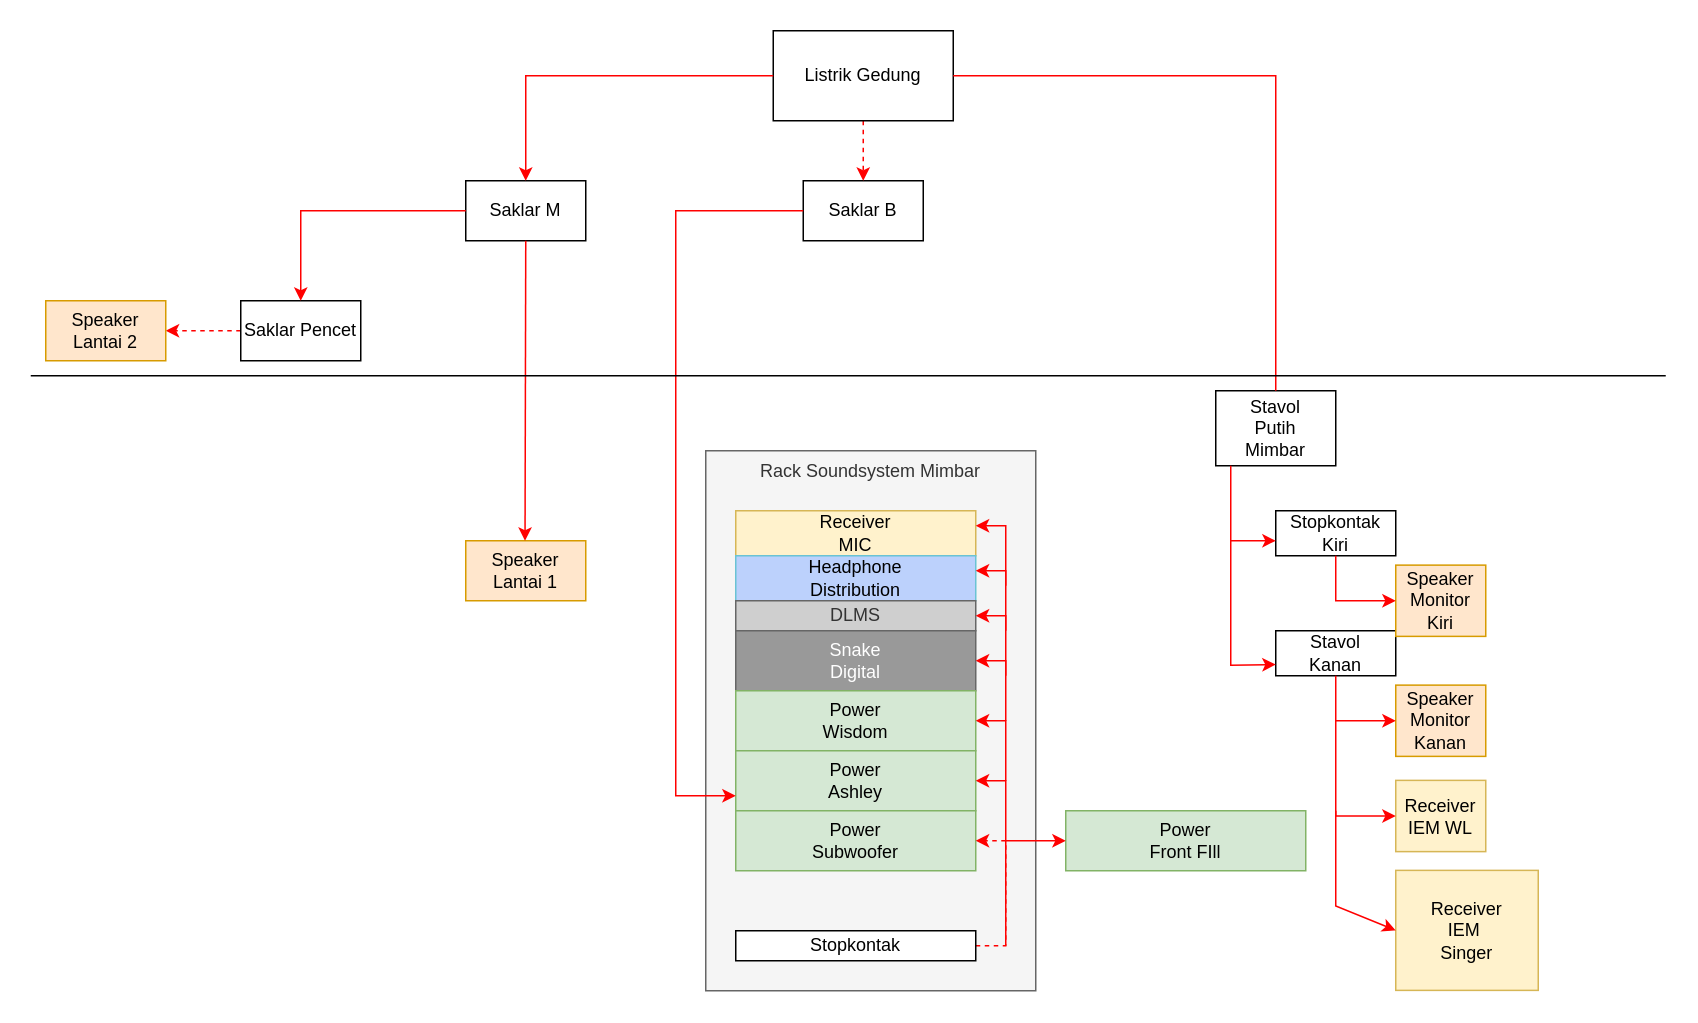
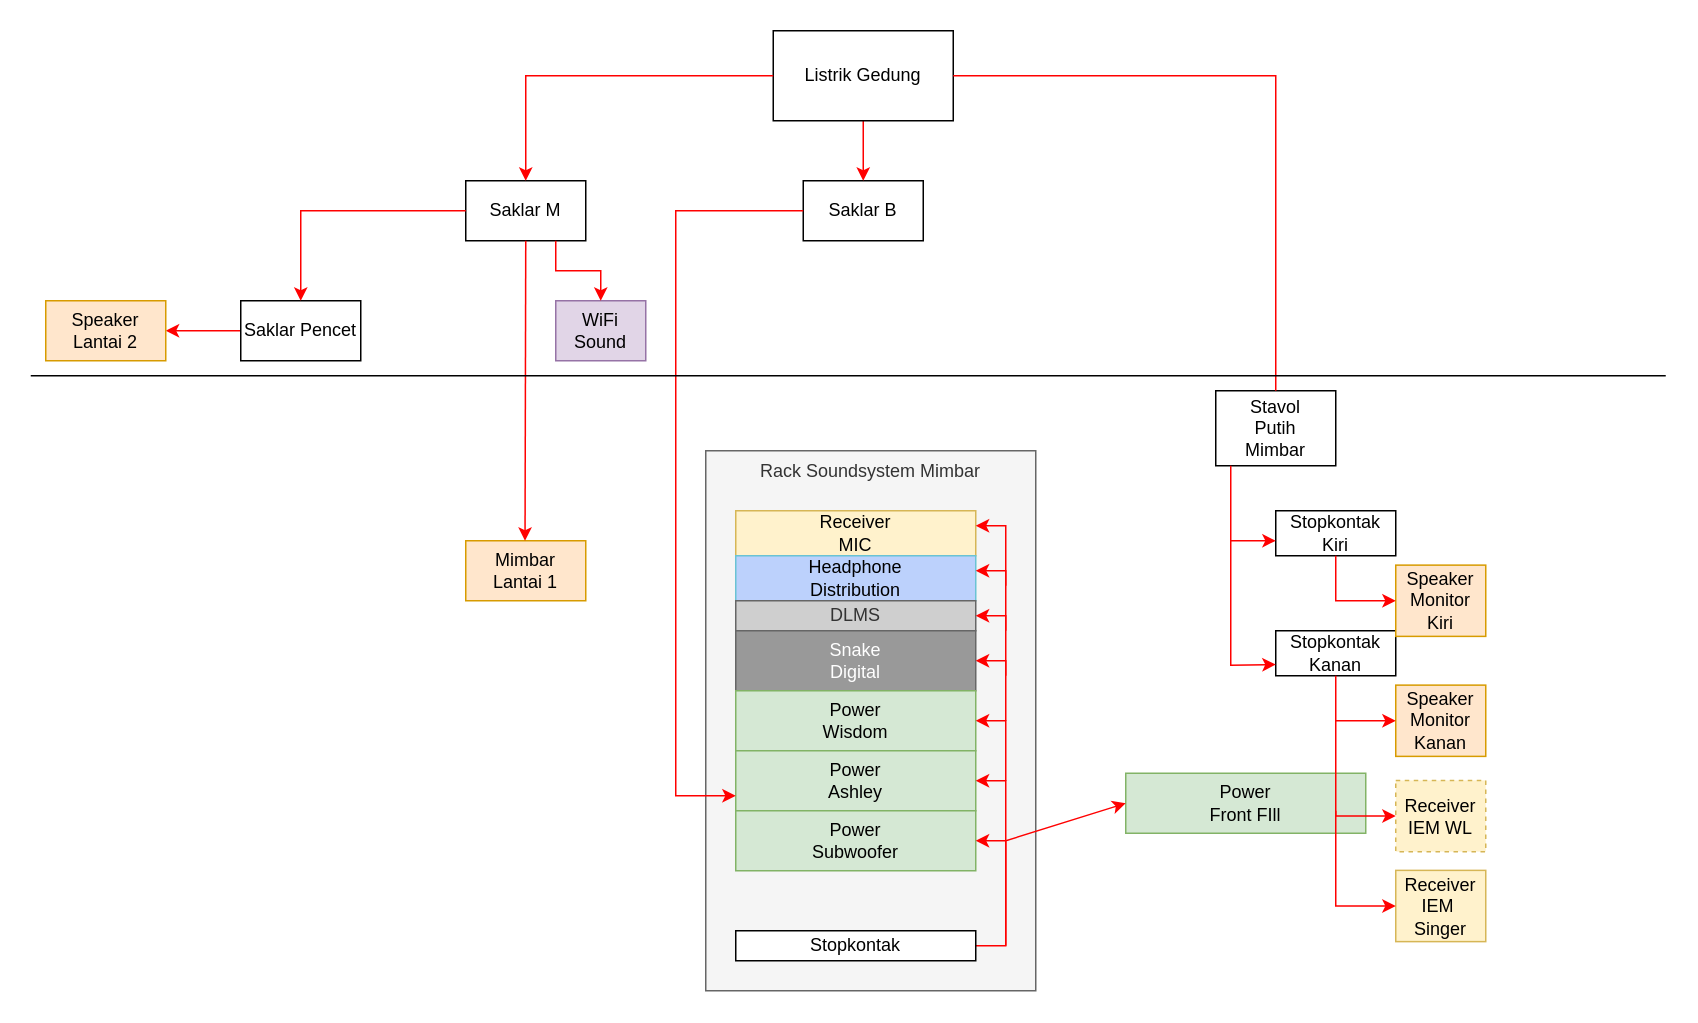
- <mxCell id="28" value="" style="endArrow=classic;html=1;rounded=0;strokeColor=#FF0000;entryX=0.5;entryY=0;entryDx=0;entryDy=0;exitX=0.5;exitY=1;exitDx=0;exitDy=0;dashed=1;" edge="1" parent="1" source="29" target="4"><mxGeometry width="50" height="50" relative="1" as="geometry"><mxPoint x="670" y="100" as="sourcePoint" /><mxPoint x="570" y="110" as="targetPoint" /><Array as="points" /></mxGeometry></mxCell>
+ <mxCell id="28" value="" style="endArrow=classic;html=1;rounded=0;strokeColor=#FF0000;entryX=0.5;entryY=0;entryDx=0;entryDy=0;exitX=0.5;exitY=1;exitDx=0;exitDy=0;" edge="1" parent="1" source="29" target="4"><mxGeometry width="50" height="50" relative="1" as="geometry"><mxPoint x="670" y="100" as="sourcePoint" /><mxPoint x="570" y="110" as="targetPoint" /><Array as="points" /></mxGeometry></mxCell>
+ <mxCell id="27" value="" style="endArrow=classic;html=1;rounded=0;exitX=0.75;exitY=1;exitDx=0;exitDy=0;entryX=0.5;entryY=0;entryDx=0;entryDy=0;strokeColor=#FF0000;" edge="1" parent="1" source="3" target="26"><mxGeometry width="50" height="50" relative="1" as="geometry"><mxPoint x="320" y="390" as="sourcePoint" /><mxPoint x="370" y="340" as="targetPoint" /><Array as="points"><mxPoint x="370" y="180" /><mxPoint x="400" y="180" /></Array></mxGeometry></mxCell>
- <mxCell id="23" style="edgeStyle=orthogonalEdgeStyle;rounded=0;orthogonalLoop=1;jettySize=auto;html=1;entryX=1;entryY=0.5;entryDx=0;entryDy=0;labelBackgroundColor=none;fontColor=default;strokeColor=#FF0000;entryPerimeter=0;dashed=1;" edge="1" source="24" target="25" parent="1"><mxGeometry relative="1" as="geometry"><Array as="points" /></mxGeometry></mxCell>
+ <mxCell id="23" style="edgeStyle=orthogonalEdgeStyle;rounded=0;orthogonalLoop=1;jettySize=auto;html=1;entryX=1;entryY=0.5;entryDx=0;entryDy=0;labelBackgroundColor=none;fontColor=default;strokeColor=#FF0000;entryPerimeter=0;" edge="1" source="24" target="25" parent="1"><mxGeometry relative="1" as="geometry"><Array as="points" /></mxGeometry></mxCell>
+ <mxCell id="26" value="WiFi&lt;div&gt;Sound&lt;/div&gt;" style="rounded=0;whiteSpace=wrap;html=1;labelBackgroundColor=none;fillColor=#e1d5e7;strokeColor=#9673a6;" vertex="1" parent="1"><mxGeometry x="370" y="200" width="60" height="40" as="geometry" /></mxCell>
- <mxCell id="46" value="Speaker&lt;div&gt;Lantai 1&lt;/div&gt;" style="rounded=0;whiteSpace=wrap;html=1;labelBackgroundColor=none;fillColor=#ffe6cc;strokeColor=#d79b00;" vertex="1" parent="1"><mxGeometry x="310" y="360" width="80" height="40" as="geometry" /></mxCell>
+ <mxCell id="46" value="Mimbar&lt;div&gt;Lantai 1&lt;/div&gt;" style="rounded=0;whiteSpace=wrap;html=1;labelBackgroundColor=none;fillColor=#ffe6cc;strokeColor=#d79b00;" vertex="1" parent="1"><mxGeometry x="310" y="360" width="80" height="40" as="geometry" /></mxCell>
- <mxCell id="35" value="Stavol&lt;div&gt;Kanan&lt;/div&gt;" style="rounded=0;whiteSpace=wrap;html=1;" vertex="1" parent="1"><mxGeometry x="850" y="420" width="80" height="30" as="geometry" /></mxCell>
+ <mxCell id="35" value="Stopkontak&lt;div&gt;Kanan&lt;/div&gt;" style="rounded=0;whiteSpace=wrap;html=1;" vertex="1" parent="1"><mxGeometry x="850" y="420" width="80" height="30" as="geometry" /></mxCell>
- <mxCell id="42" value="Receiver&lt;div&gt;IEM WL&lt;/div&gt;" style="rounded=0;whiteSpace=wrap;html=1;fillColor=#fff2cc;strokeColor=#d6b656;" vertex="1" parent="1"><mxGeometry x="930" y="519.75" width="60" height="47.5" as="geometry" /></mxCell>
+ <mxCell id="42" value="Receiver&lt;div&gt;IEM WL&lt;/div&gt;" style="rounded=0;whiteSpace=wrap;html=1;fillColor=#fff2cc;strokeColor=#d6b656;dashed=1;" vertex="1" parent="1"><mxGeometry x="930" y="519.75" width="60" height="47.5" as="geometry" /></mxCell>
- <mxCell id="12" value="Power&lt;div&gt;Front FIll&lt;/div&gt;" style="rounded=0;whiteSpace=wrap;html=1;labelBackgroundColor=none;fillColor=#d5e8d4;strokeColor=#82b366;" vertex="1" parent="1"><mxGeometry x="710" y="540" width="160" height="40" as="geometry" /></mxCell>
+ <mxCell id="12" value="Power&lt;div&gt;Front FIll&lt;/div&gt;" style="rounded=0;whiteSpace=wrap;html=1;labelBackgroundColor=none;fillColor=#d5e8d4;strokeColor=#82b366;" vertex="1" parent="1"><mxGeometry x="750" y="515" width="160" height="40" as="geometry" /></mxCell>
- <mxCell id="44" value="Receiver&lt;div&gt;IEM&amp;nbsp;&lt;/div&gt;&lt;div&gt;Singer&lt;/div&gt;" style="rounded=0;whiteSpace=wrap;html=1;fillColor=#fff2cc;strokeColor=#d6b656;" vertex="1" parent="1"><mxGeometry x="930" y="579.75" width="95" height="80" as="geometry" /></mxCell>
+ <mxCell id="44" value="Receiver&lt;div&gt;IEM&amp;nbsp;&lt;/div&gt;&lt;div&gt;Singer&lt;/div&gt;" style="rounded=0;whiteSpace=wrap;html=1;fillColor=#fff2cc;strokeColor=#d6b656;" vertex="1" parent="1"><mxGeometry x="930" y="579.75" width="60" height="47.5" as="geometry" /></mxCell>
- <mxCell id="13" style="edgeStyle=orthogonalEdgeStyle;rounded=0;orthogonalLoop=1;jettySize=auto;html=1;entryX=1;entryY=0.5;entryDx=0;entryDy=0;labelBackgroundColor=none;fontColor=default;strokeColor=#FF0000;dashed=1;" edge="1" parent="1" source="14" target="11"><mxGeometry relative="1" as="geometry"><Array as="points"><mxPoint x="670" y="630" /><mxPoint x="670" y="560" /></Array></mxGeometry></mxCell>
+ <mxCell id="13" style="edgeStyle=orthogonalEdgeStyle;rounded=0;orthogonalLoop=1;jettySize=auto;html=1;entryX=1;entryY=0.5;entryDx=0;entryDy=0;labelBackgroundColor=none;fontColor=default;strokeColor=#FF0000;" edge="1" parent="1" source="14" target="11"><mxGeometry relative="1" as="geometry"><Array as="points"><mxPoint x="670" y="630" /><mxPoint x="670" y="560" /></Array></mxGeometry></mxCell>
